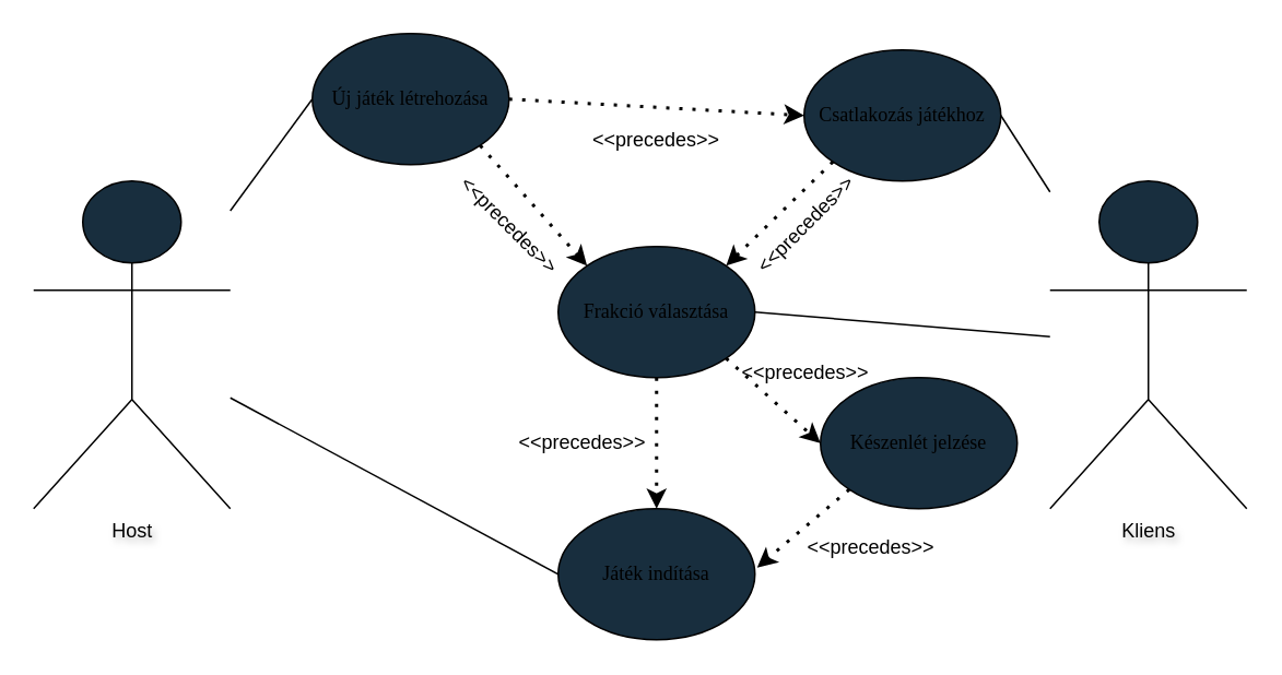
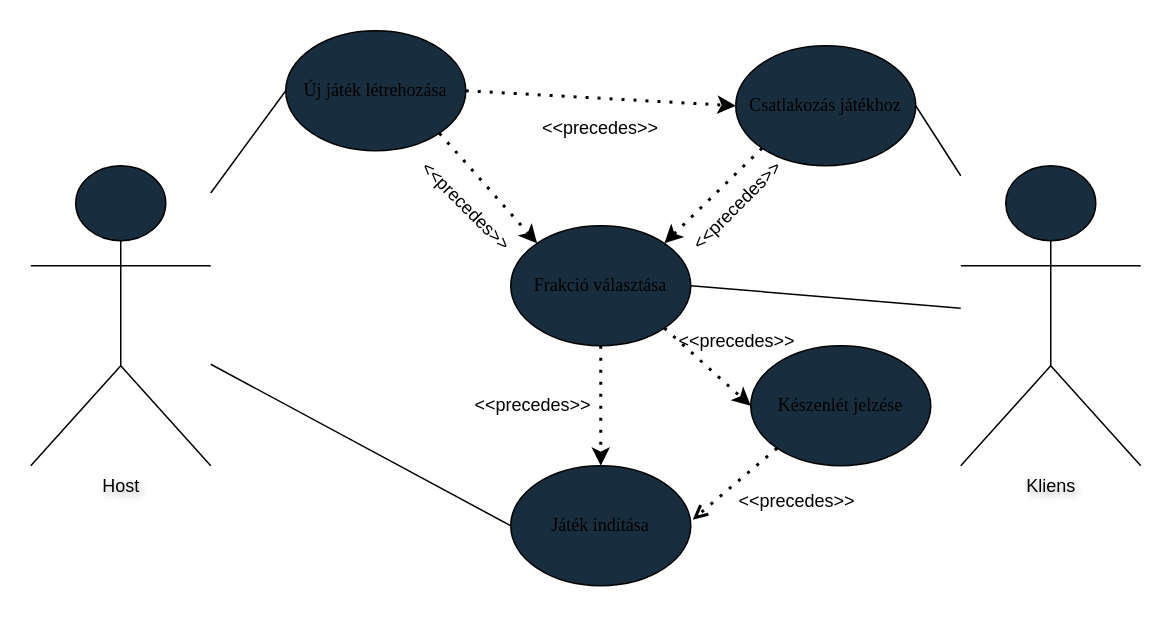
- <mxCell id="23" value="" style="endArrow=classic;dashed=1;html=1;dashPattern=1 3;strokeWidth=2;rounded=0;exitX=0;exitY=1;exitDx=0;exitDy=0;entryX=1.011;entryY=0.449;entryDx=0;entryDy=0;endFill=1;entryPerimeter=0;" edge="1" parent="1" source="20" target="16"><mxGeometry width="50" height="50" relative="1" as="geometry"><mxPoint x="452" y="228" as="sourcePoint" /><mxPoint x="510" y="280" as="targetPoint" /><Array as="points" /></mxGeometry></mxCell>
+ <mxCell id="23" value="" style="endArrow=open;dashed=1;html=1;dashPattern=1 3;strokeWidth=2;rounded=0;exitX=0;exitY=1;exitDx=0;exitDy=0;entryX=1.011;entryY=0.449;entryDx=0;entryDy=0;endFill=1;entryPerimeter=0;" edge="1" parent="1" source="20" target="16"><mxGeometry width="50" height="50" relative="1" as="geometry"><mxPoint x="452" y="228" as="sourcePoint" /><mxPoint x="510" y="280" as="targetPoint" /><Array as="points" /></mxGeometry></mxCell>
